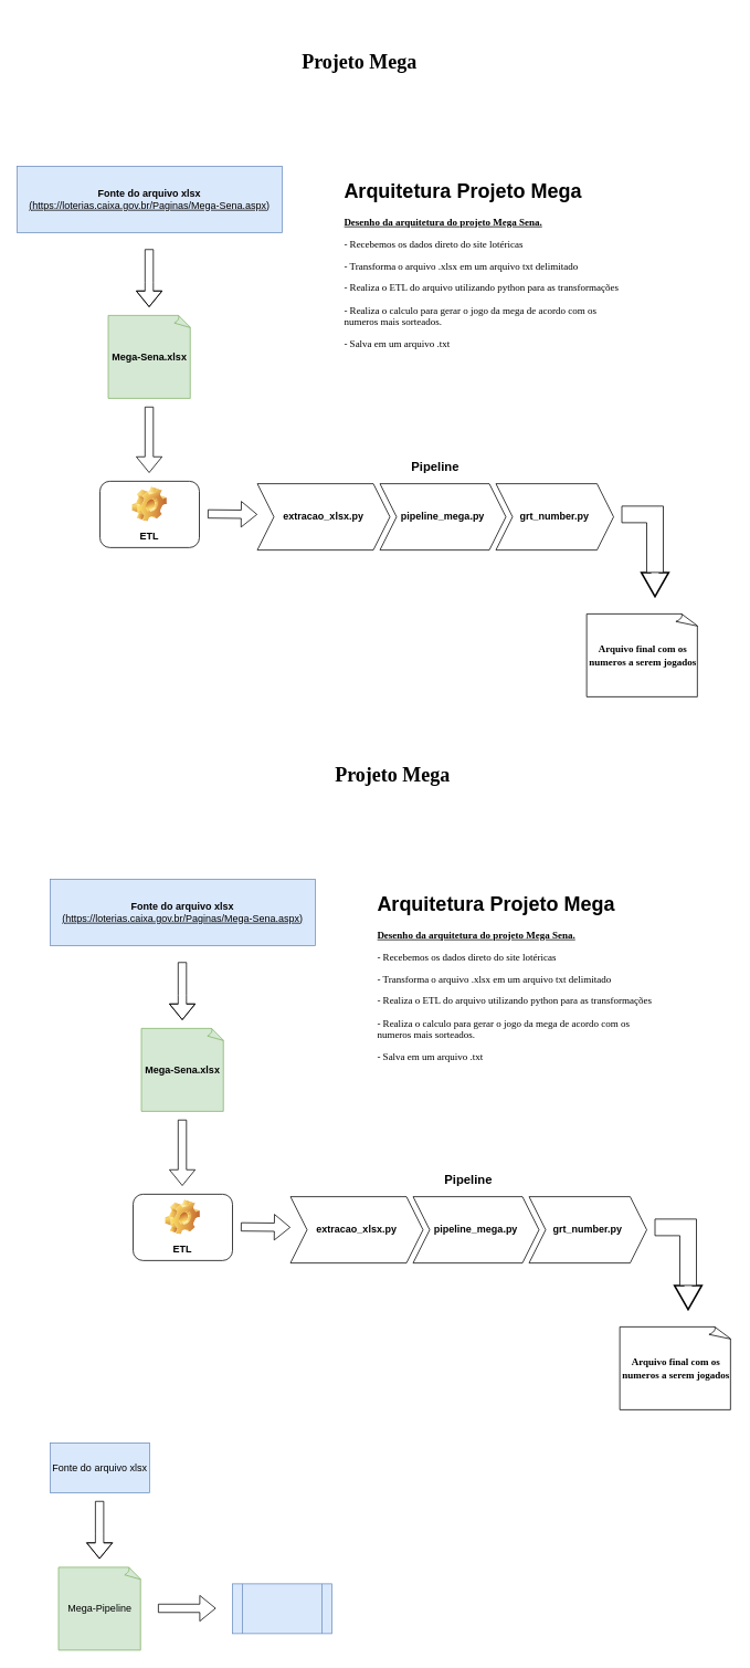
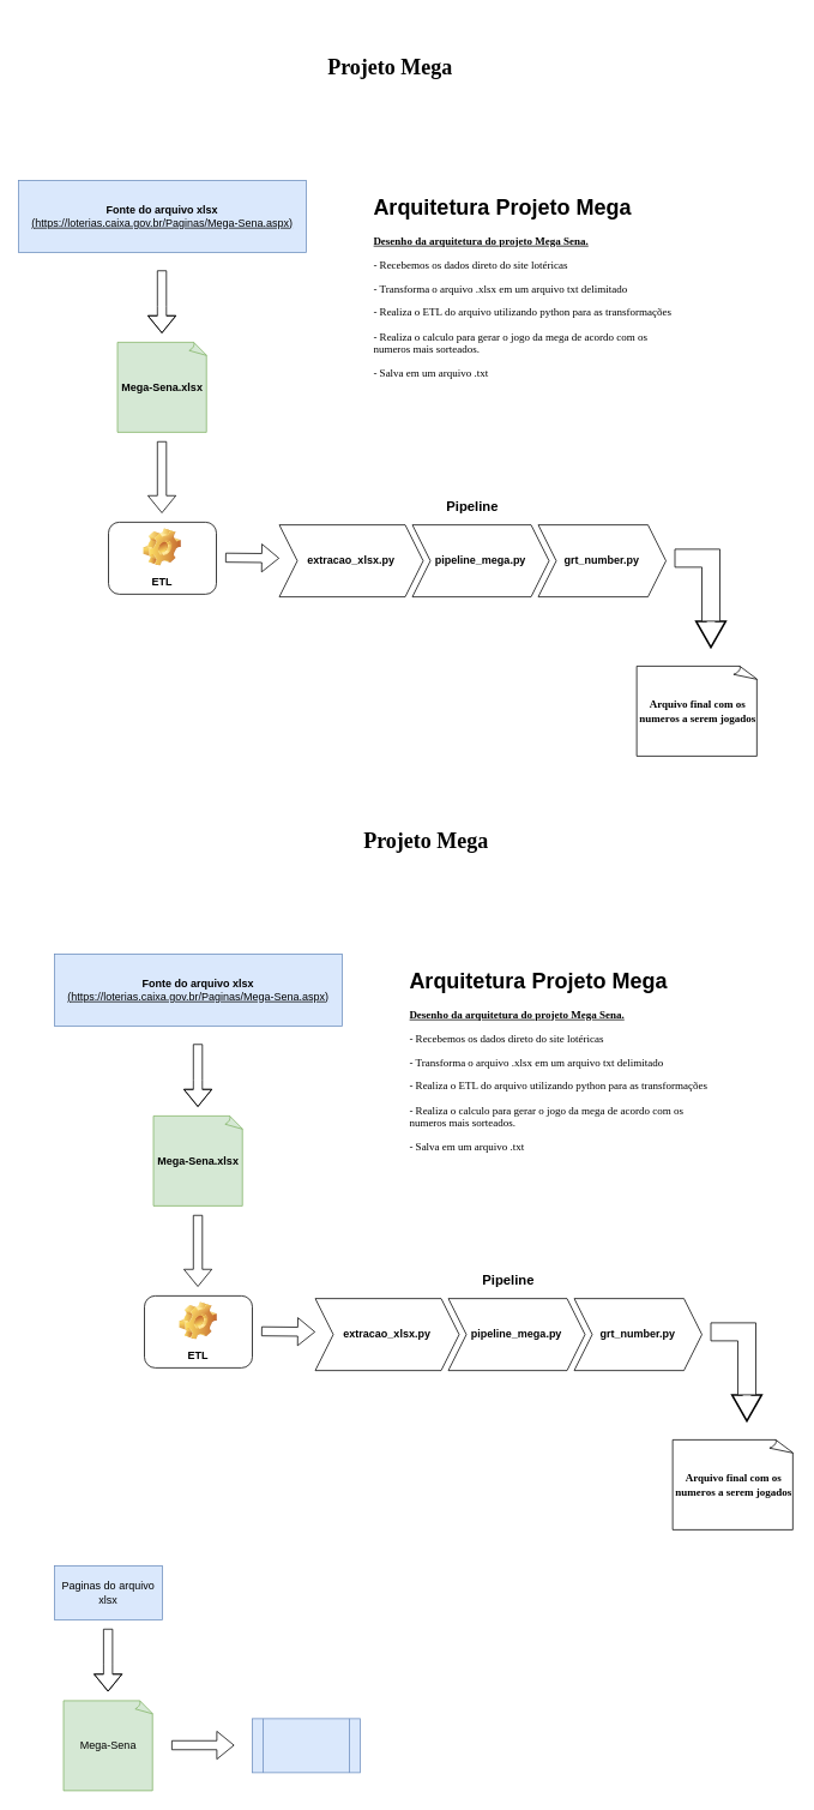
- <mxCell id="32" value="&lt;div&gt;Fonte do arquivo xlsx&lt;/div&gt;" style="rounded=0;whiteSpace=wrap;html=1;fillColor=#dae8fc;strokeColor=#6c8ebf;" vertex="1" parent="1"><mxGeometry x="60" y="1740" width="120" height="60" as="geometry" /></mxCell>
+ <mxCell id="32" value="&lt;div&gt;Paginas do arquivo xlsx&lt;/div&gt;" style="rounded=0;whiteSpace=wrap;html=1;fillColor=#dae8fc;strokeColor=#6c8ebf;" vertex="1" parent="1"><mxGeometry x="60" y="1740" width="120" height="60" as="geometry" /></mxCell>
- <mxCell id="34" value="Mega-Pipeline" style="whiteSpace=wrap;html=1;shape=mxgraph.basic.document;fillColor=#d5e8d4;strokeColor=#82b366;" vertex="1" parent="1"><mxGeometry x="70" y="1890" width="100" height="100" as="geometry" /></mxCell>
+ <mxCell id="34" value="Mega-Sena" style="whiteSpace=wrap;html=1;shape=mxgraph.basic.document;fillColor=#d5e8d4;strokeColor=#82b366;" vertex="1" parent="1"><mxGeometry x="70" y="1890" width="100" height="100" as="geometry" /></mxCell>
